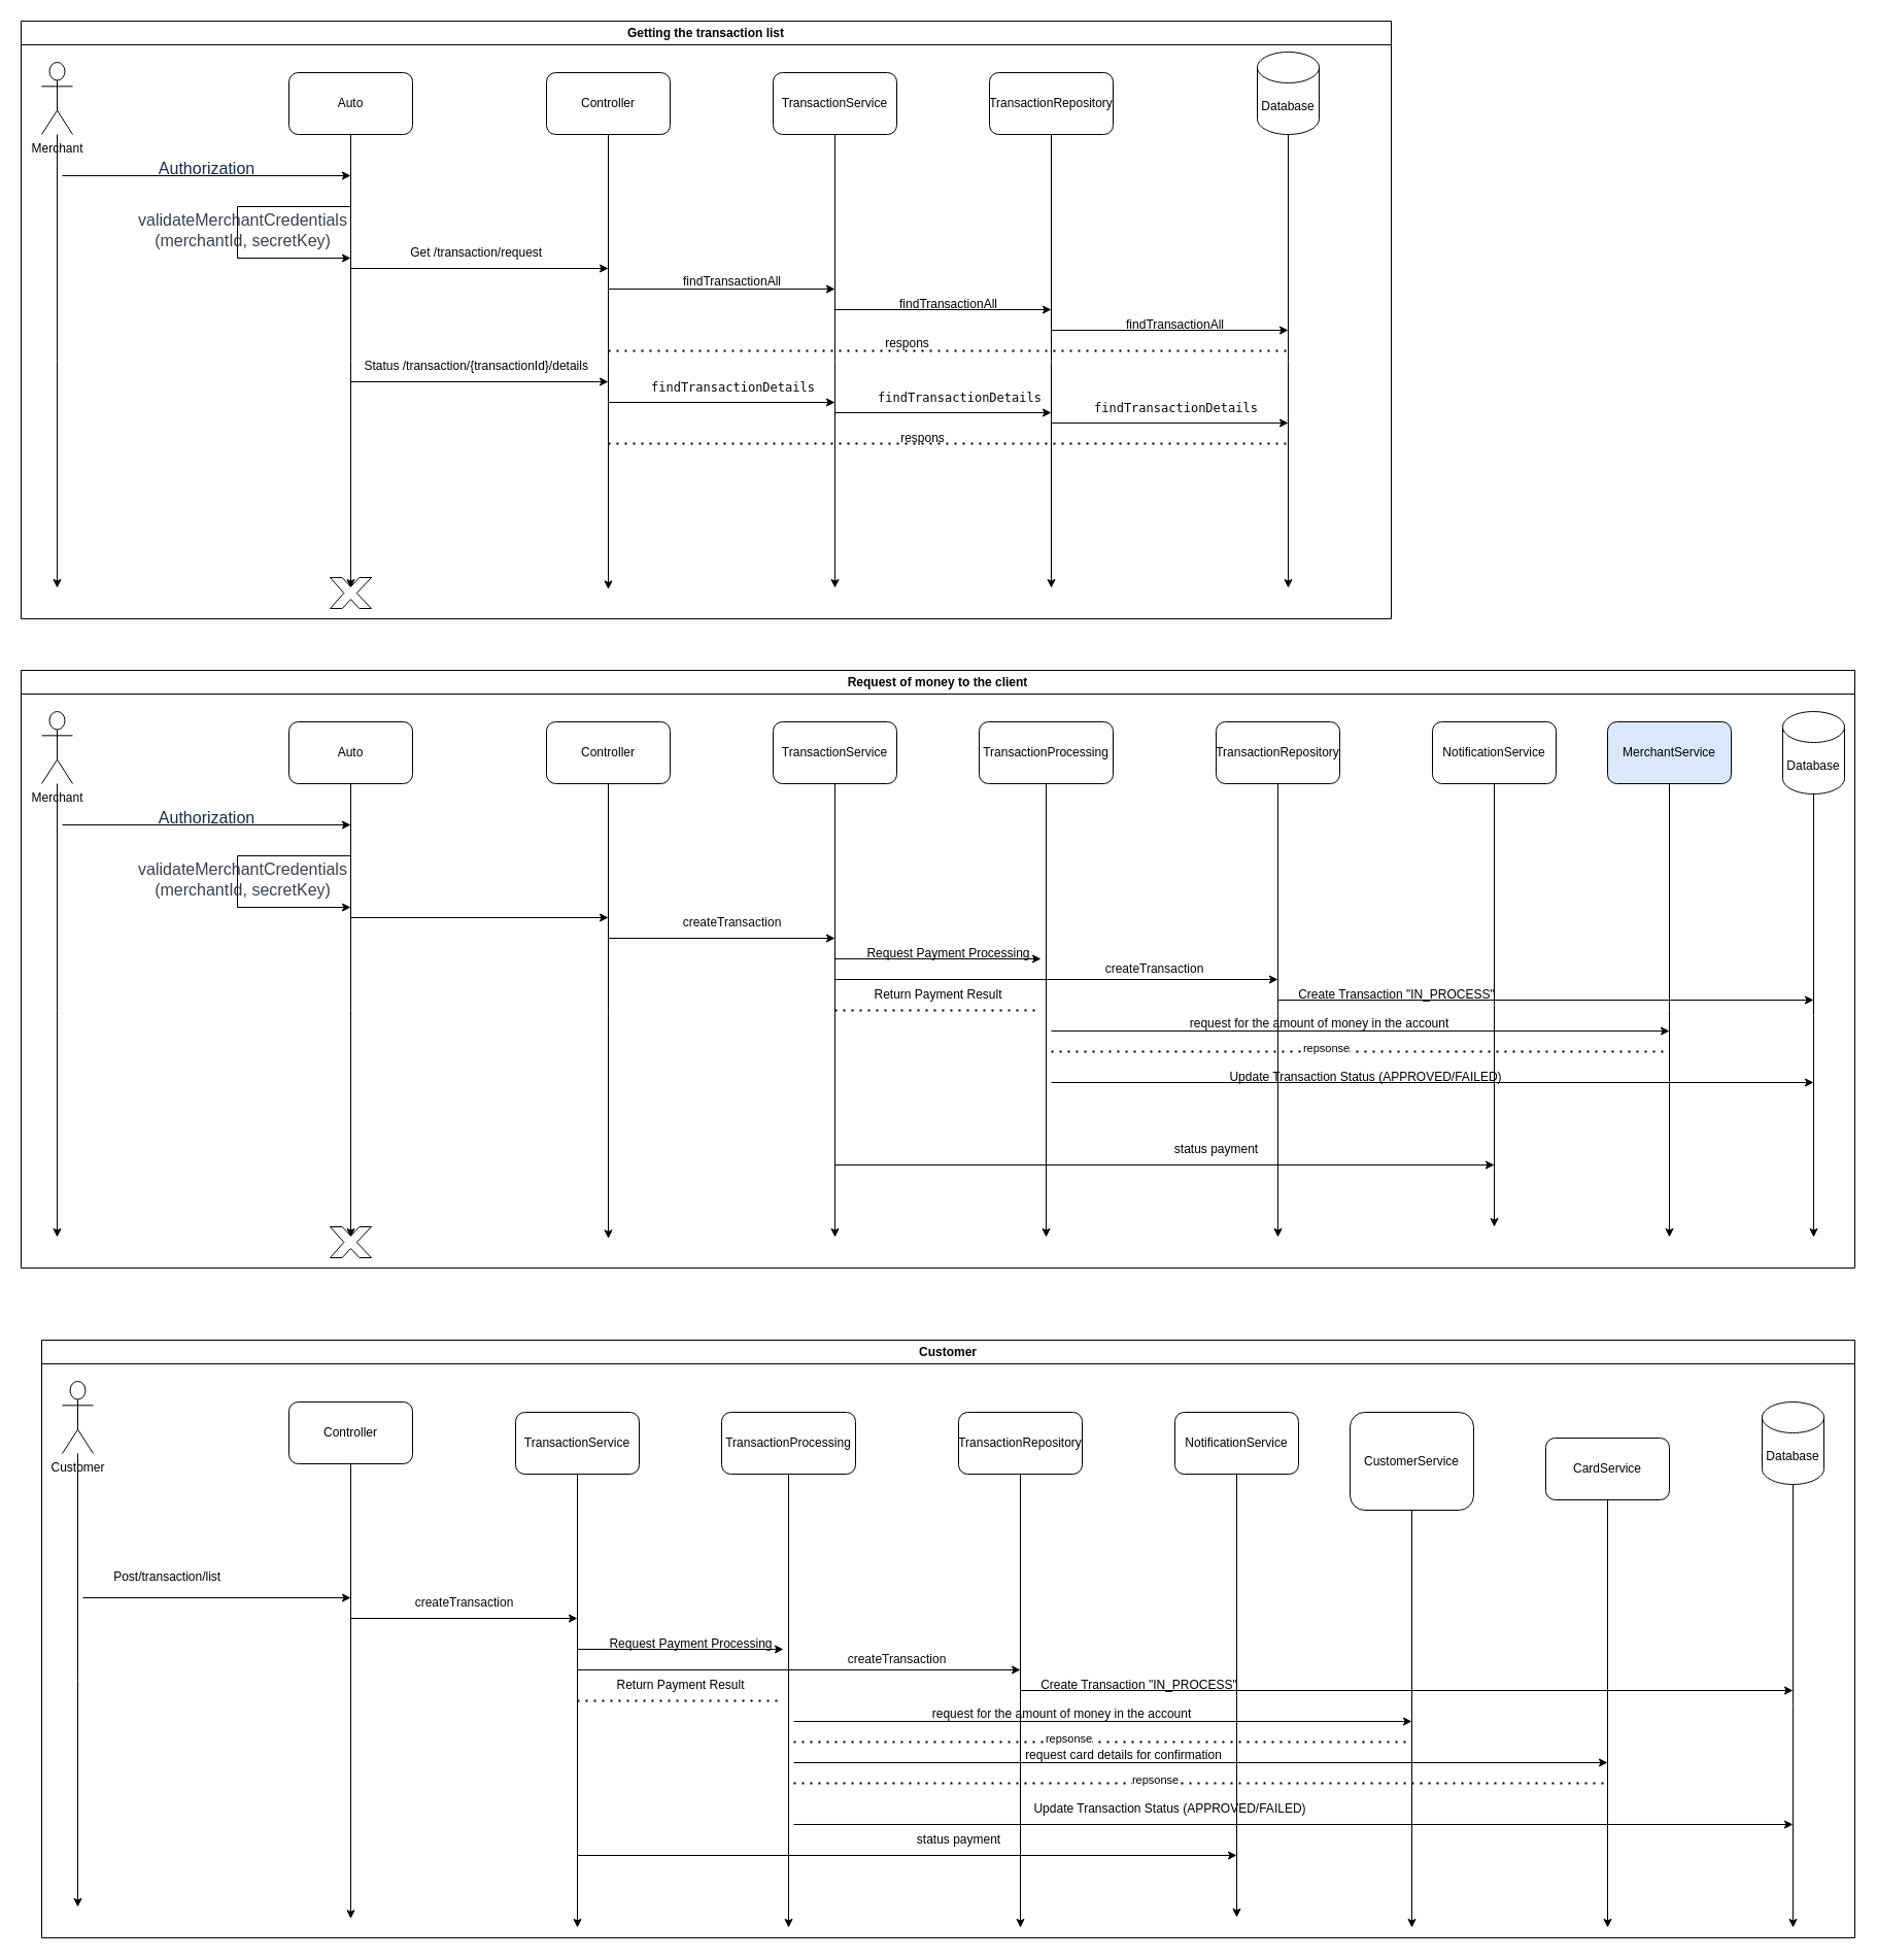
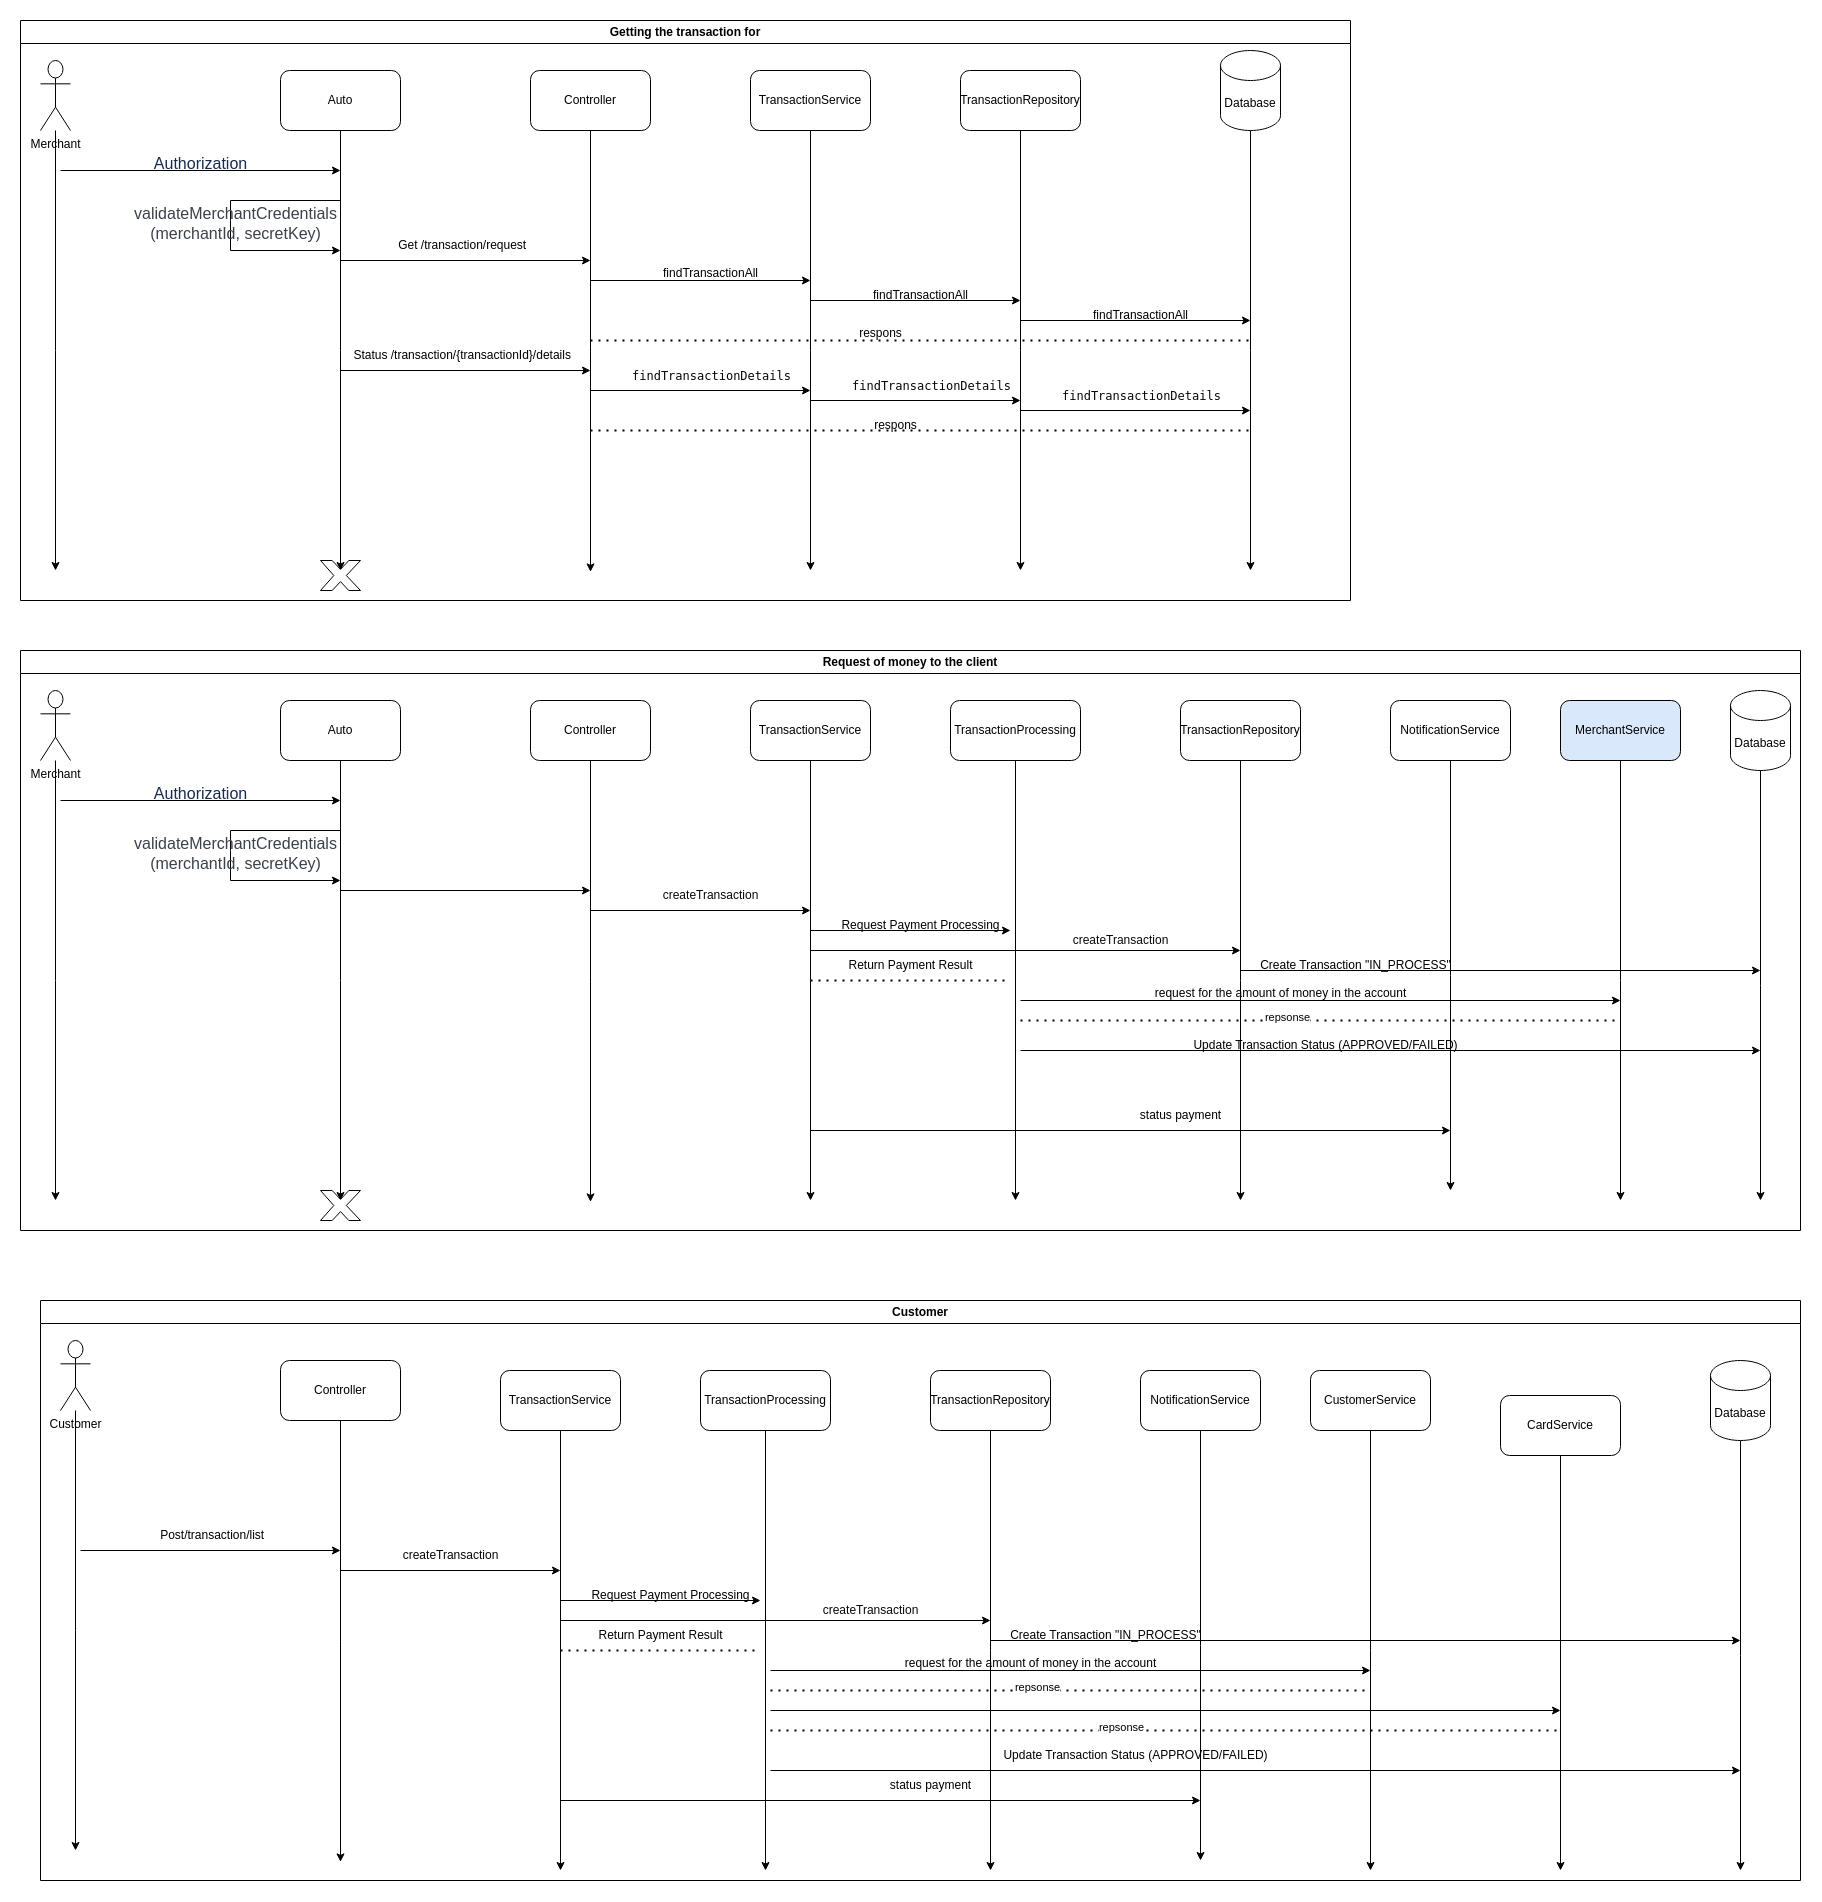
- <mxCell id="40" value="Getting the transaction list" style="swimlane;whiteSpace=wrap;html=1;" vertex="1" parent="1"><mxGeometry x="20" y="20" width="1330" height="580" as="geometry" /></mxCell>
+ <mxCell id="40" value="Getting the transaction for" style="swimlane;whiteSpace=wrap;html=1;" vertex="1" parent="1"><mxGeometry x="20" y="20" width="1330" height="580" as="geometry" /></mxCell>
- <mxCell id="112" value="CustomerService" style="rounded=1;whiteSpace=wrap;html=1;" vertex="1" parent="86"><mxGeometry x="1270" y="70" width="120" height="95" as="geometry" /></mxCell>
+ <mxCell id="112" value="CustomerService" style="rounded=1;whiteSpace=wrap;html=1;" vertex="1" parent="86"><mxGeometry x="1270" y="70" width="120" height="60" as="geometry" /></mxCell>
- <mxCell id="90" value="&lt;div style=&quot;background-color: rgb(255, 255, 255);&quot;&gt;&lt;pre style=&quot;&quot;&gt;&lt;font style=&quot;&quot; face=&quot;Helvetica&quot;&gt; Post/transaction/list&lt;/font&gt;&lt;/pre&gt;&lt;/div&gt;" style="text;html=1;align=center;verticalAlign=middle;resizable=0;points=[];autosize=1;strokeColor=none;fillColor=none;" vertex="1" parent="86"><mxGeometry x="55" y="205" width="130" height="50" as="geometry" /></mxCell>
+ <mxCell id="90" value="&lt;div style=&quot;background-color: rgb(255, 255, 255);&quot;&gt;&lt;pre style=&quot;&quot;&gt;&lt;font style=&quot;&quot; face=&quot;Helvetica&quot;&gt; Post/transaction/list&lt;/font&gt;&lt;/pre&gt;&lt;/div&gt;" style="text;html=1;align=center;verticalAlign=middle;resizable=0;points=[];autosize=1;strokeColor=none;fillColor=none;" vertex="1" parent="86"><mxGeometry x="105" y="210" width="130" height="50" as="geometry" /></mxCell>
- <mxCell id="127" value="request card details for confirmation" style="text;html=1;align=center;verticalAlign=middle;resizable=0;points=[];autosize=1;strokeColor=none;fillColor=none;" vertex="1" parent="1"><mxGeometry x="985" y="1688" width="210" height="30" as="geometry" /></mxCell>
